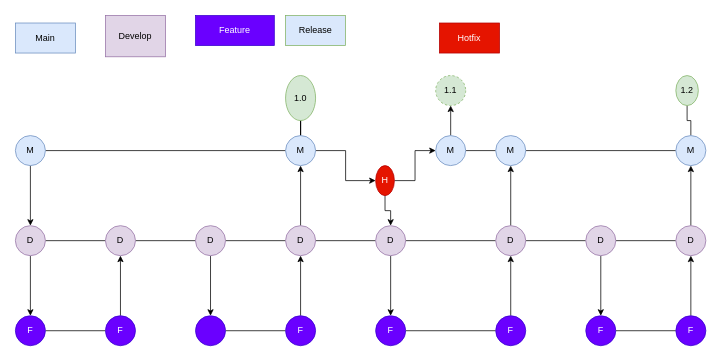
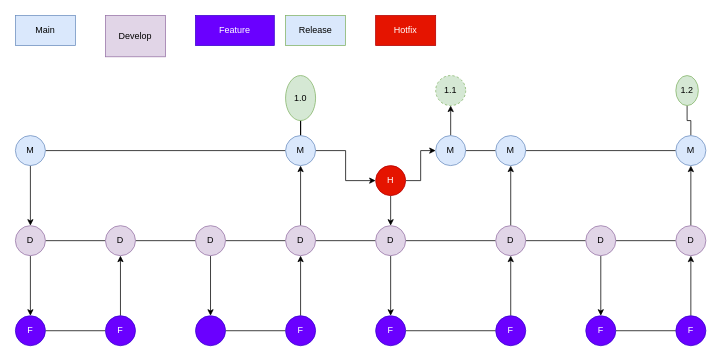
- <mxCell id="2" value="Main" style="rounded=0;whiteSpace=wrap;html=1;fillColor=#dae8fc;strokeColor=#6c8ebf;" parent="1" vertex="1"><mxGeometry x="20" y="30" width="80" height="40" as="geometry" /></mxCell>
+ <mxCell id="2" value="Main" style="rounded=0;whiteSpace=wrap;html=1;fillColor=#dae8fc;strokeColor=#6c8ebf;" parent="1" vertex="1"><mxGeometry x="20" y="20" width="80" height="40" as="geometry" /></mxCell>
- <mxCell id="6" value="Hotfix" style="rounded=0;whiteSpace=wrap;html=1;fillColor=#e51400;strokeColor=#B20000;fontColor=#ffffff;" parent="1" vertex="1"><mxGeometry x="585" y="30" width="80" height="40" as="geometry" /></mxCell>
+ <mxCell id="6" value="Hotfix" style="rounded=0;whiteSpace=wrap;html=1;fillColor=#e51400;strokeColor=#B20000;fontColor=#ffffff;" parent="1" vertex="1"><mxGeometry x="500" y="20" width="80" height="40" as="geometry" /></mxCell>
- <mxCell id="33" value="H" style="ellipse;whiteSpace=wrap;html=1;aspect=fixed;fillColor=#e51400;strokeColor=#B20000;fontColor=#ffffff;" parent="1" vertex="1"><mxGeometry x="500" y="220" width="25" height="40" as="geometry" /></mxCell>
+ <mxCell id="33" value="H" style="ellipse;whiteSpace=wrap;html=1;aspect=fixed;fillColor=#e51400;strokeColor=#B20000;fontColor=#ffffff;" parent="1" vertex="1"><mxGeometry x="500" y="220" width="40" height="40" as="geometry" /></mxCell>
